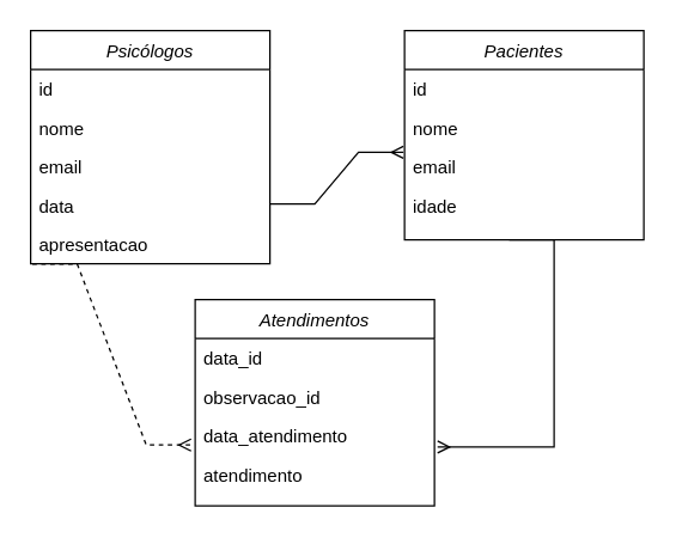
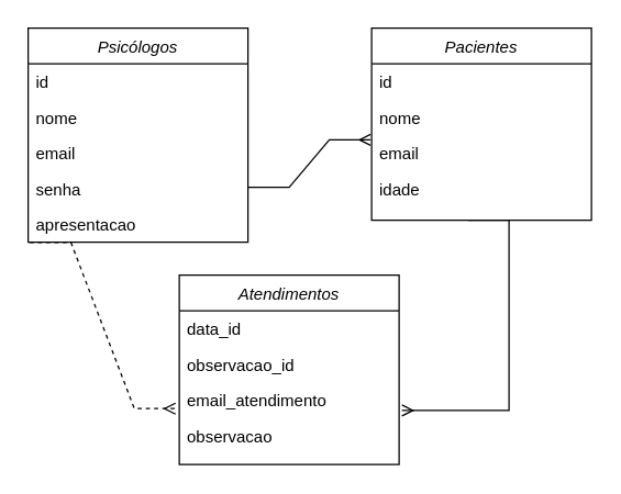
- <mxCell id="6" value="data" style="text;align=left;verticalAlign=top;spacingLeft=4;spacingRight=4;overflow=hidden;rotatable=0;points=[[0,0.5],[1,0.5]];portConstraint=eastwest;rounded=0;shadow=0;html=0;" parent="2" vertex="1"><mxGeometry y="104" width="160" height="26" as="geometry" /></mxCell>
+ <mxCell id="6" value="senha" style="text;align=left;verticalAlign=top;spacingLeft=4;spacingRight=4;overflow=hidden;rotatable=0;points=[[0,0.5],[1,0.5]];portConstraint=eastwest;rounded=0;shadow=0;html=0;" parent="2" vertex="1"><mxGeometry y="104" width="160" height="26" as="geometry" /></mxCell>
- <mxCell id="16" value="data_atendimento" style="text;align=left;verticalAlign=top;spacingLeft=4;spacingRight=4;overflow=hidden;rotatable=0;points=[[0,0.5],[1,0.5]];portConstraint=eastwest;rounded=0;shadow=0;html=0;" vertex="1" parent="13"><mxGeometry y="78" width="160" height="26" as="geometry" /></mxCell>
+ <mxCell id="16" value="email_atendimento" style="text;align=left;verticalAlign=top;spacingLeft=4;spacingRight=4;overflow=hidden;rotatable=0;points=[[0,0.5],[1,0.5]];portConstraint=eastwest;rounded=0;shadow=0;html=0;" vertex="1" parent="13"><mxGeometry y="78" width="160" height="26" as="geometry" /></mxCell>
- <mxCell id="17" value="atendimento" style="text;align=left;verticalAlign=top;spacingLeft=4;spacingRight=4;overflow=hidden;rotatable=0;points=[[0,0.5],[1,0.5]];portConstraint=eastwest;rounded=0;shadow=0;html=0;" vertex="1" parent="13"><mxGeometry y="104" width="160" height="26" as="geometry" /></mxCell>
+ <mxCell id="17" value="observacao" style="text;align=left;verticalAlign=top;spacingLeft=4;spacingRight=4;overflow=hidden;rotatable=0;points=[[0,0.5],[1,0.5]];portConstraint=eastwest;rounded=0;shadow=0;html=0;" vertex="1" parent="13"><mxGeometry y="104" width="160" height="26" as="geometry" /></mxCell>
